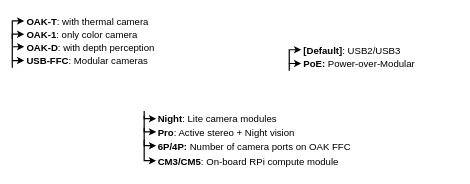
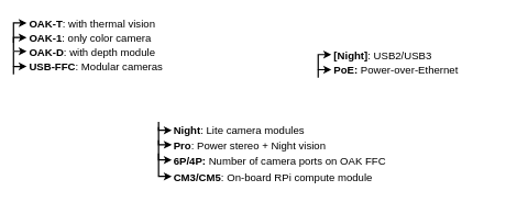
- <mxCell id="9" value="&lt;div align=&quot;left&quot; style=&quot;font-size: 16px;&quot;&gt;&lt;b style=&quot;font-size: 16px;&quot;&gt;OAK-T&lt;/b&gt;: with thermal camera&lt;br style=&quot;font-size: 16px;&quot;&gt;&lt;/div&gt;" style="text;html=1;strokeColor=none;fillColor=none;align=left;verticalAlign=middle;whiteSpace=wrap;rounded=0;fontSize=16;" vertex="1" parent="1"><mxGeometry x="42" y="20" width="278" height="30" as="geometry" /></mxCell>
+ <mxCell id="9" value="&lt;div align=&quot;left&quot; style=&quot;font-size: 16px;&quot;&gt;&lt;b style=&quot;font-size: 16px;&quot;&gt;OAK-T&lt;/b&gt;: with thermal vision&lt;br style=&quot;font-size: 16px;&quot;&gt;&lt;/div&gt;" style="text;html=1;strokeColor=none;fillColor=none;align=left;verticalAlign=middle;whiteSpace=wrap;rounded=0;fontSize=16;" vertex="1" parent="1"><mxGeometry x="42" y="20" width="278" height="30" as="geometry" /></mxCell>
- <mxCell id="4" value="&lt;div align=&quot;left&quot; style=&quot;font-size: 16px;&quot;&gt;&lt;b style=&quot;font-size: 16px;&quot;&gt;OAK-D&lt;/b&gt;: with depth perception&lt;br style=&quot;font-size: 16px;&quot;&gt;&lt;/div&gt;" style="text;html=1;strokeColor=none;fillColor=none;align=left;verticalAlign=middle;whiteSpace=wrap;rounded=0;fontSize=16;" vertex="1" parent="1"><mxGeometry x="42" y="63" width="258" height="30" as="geometry" /></mxCell>
+ <mxCell id="4" value="&lt;div align=&quot;left&quot; style=&quot;font-size: 16px;&quot;&gt;&lt;b style=&quot;font-size: 16px;&quot;&gt;OAK-D&lt;/b&gt;: with depth module&lt;br style=&quot;font-size: 16px;&quot;&gt;&lt;/div&gt;" style="text;html=1;strokeColor=none;fillColor=none;align=left;verticalAlign=middle;whiteSpace=wrap;rounded=0;fontSize=16;" vertex="1" parent="1"><mxGeometry x="42" y="63" width="258" height="30" as="geometry" /></mxCell>
- <mxCell id="20" value="&lt;b&gt;[Default]&lt;/b&gt;: USB2/USB3" style="text;html=1;strokeColor=none;fillColor=none;align=left;verticalAlign=middle;whiteSpace=wrap;rounded=0;fontSize=16;" vertex="1" parent="1"><mxGeometry x="504" y="68" width="258" height="30" as="geometry" /></mxCell>
+ <mxCell id="20" value="&lt;b&gt;[Night]&lt;/b&gt;: USB2/USB3" style="text;html=1;strokeColor=none;fillColor=none;align=left;verticalAlign=middle;whiteSpace=wrap;rounded=0;fontSize=16;" vertex="1" parent="1"><mxGeometry x="504" y="68" width="258" height="30" as="geometry" /></mxCell>
- <mxCell id="19" value="&lt;b&gt;PoE:&lt;/b&gt; Power-over-Modular " style="text;html=1;strokeColor=none;fillColor=none;align=left;verticalAlign=middle;whiteSpace=wrap;rounded=0;fontSize=16;" vertex="1" parent="1"><mxGeometry x="504" y="90" width="258" height="30" as="geometry" /></mxCell>
+ <mxCell id="19" value="&lt;b&gt;PoE:&lt;/b&gt; Power-over-Ethernet " style="text;html=1;strokeColor=none;fillColor=none;align=left;verticalAlign=middle;whiteSpace=wrap;rounded=0;fontSize=16;" vertex="1" parent="1"><mxGeometry x="504" y="90" width="258" height="30" as="geometry" /></mxCell>
- <mxCell id="13" value="&lt;b style=&quot;font-size: 16px;&quot;&gt;Pro&lt;/b&gt;: Active stereo + Night vision" style="text;html=1;strokeColor=none;fillColor=none;align=left;verticalAlign=middle;whiteSpace=wrap;rounded=0;fontSize=16;" vertex="1" parent="1"><mxGeometry x="261" y="205" width="319" height="30" as="geometry" /></mxCell>
+ <mxCell id="13" value="&lt;b style=&quot;font-size: 16px;&quot;&gt;Pro&lt;/b&gt;: Power stereo + Night vision" style="text;html=1;strokeColor=none;fillColor=none;align=left;verticalAlign=middle;whiteSpace=wrap;rounded=0;fontSize=16;" vertex="1" parent="1"><mxGeometry x="261" y="205" width="319" height="30" as="geometry" /></mxCell>
